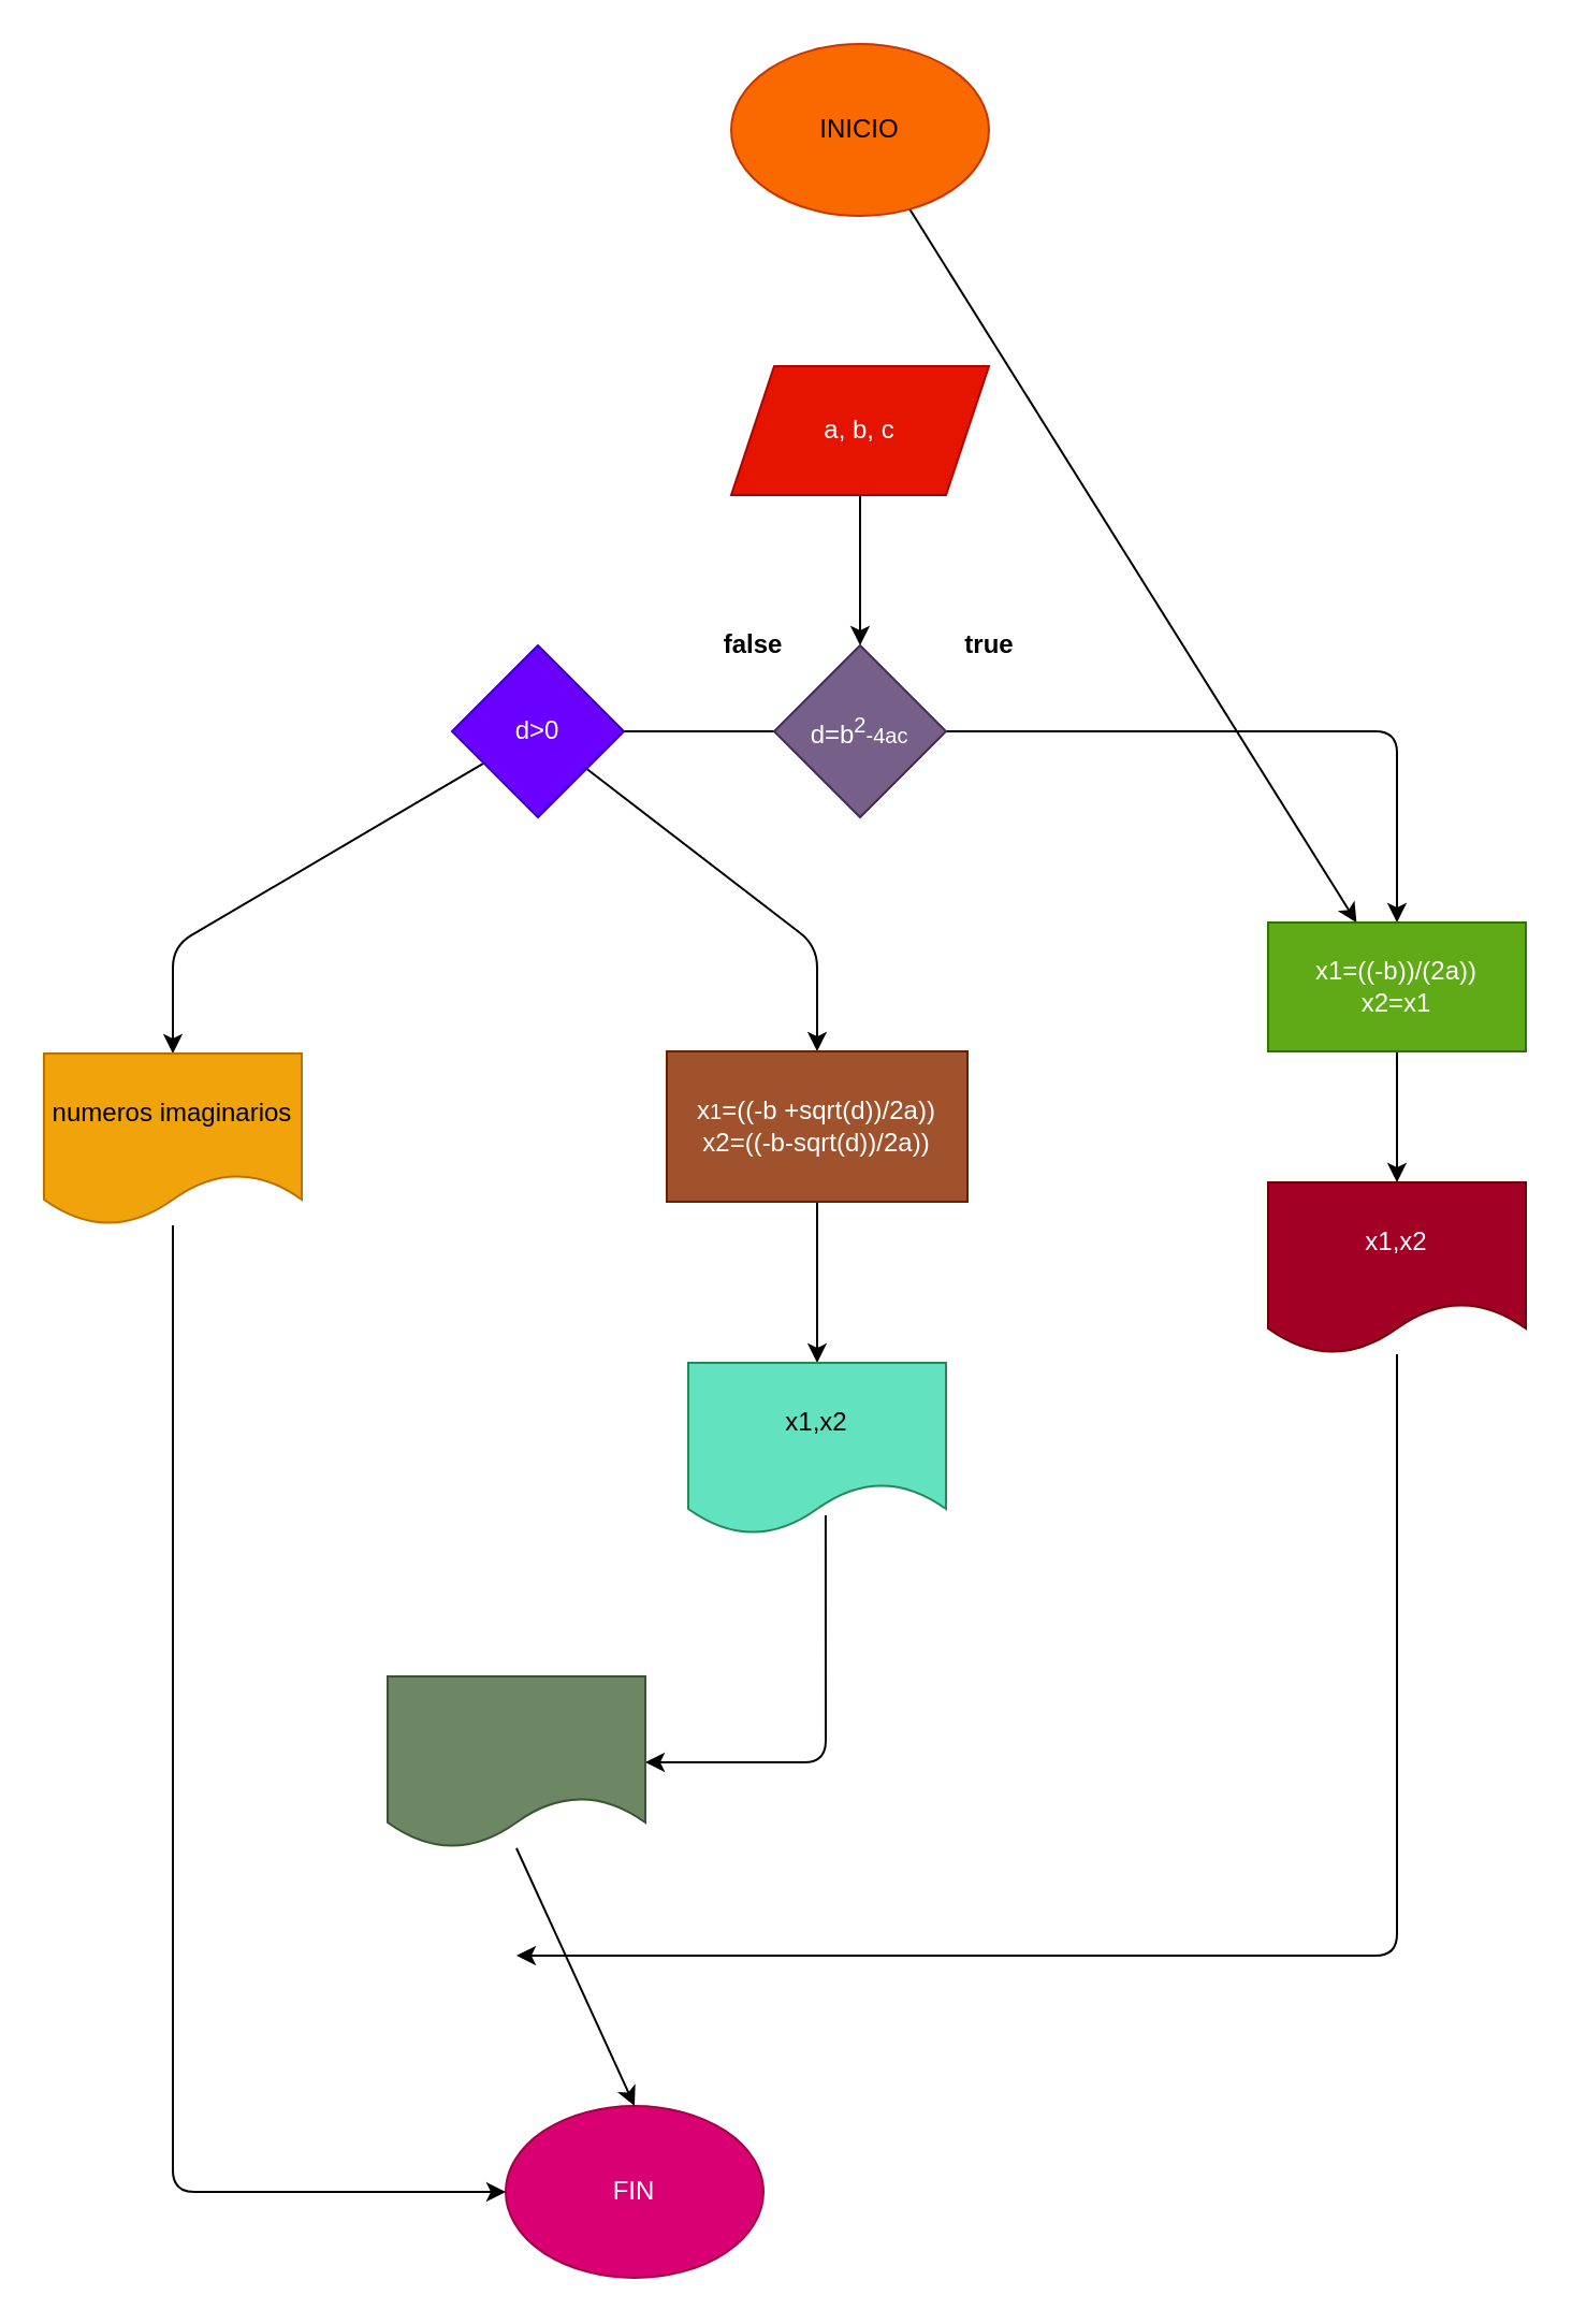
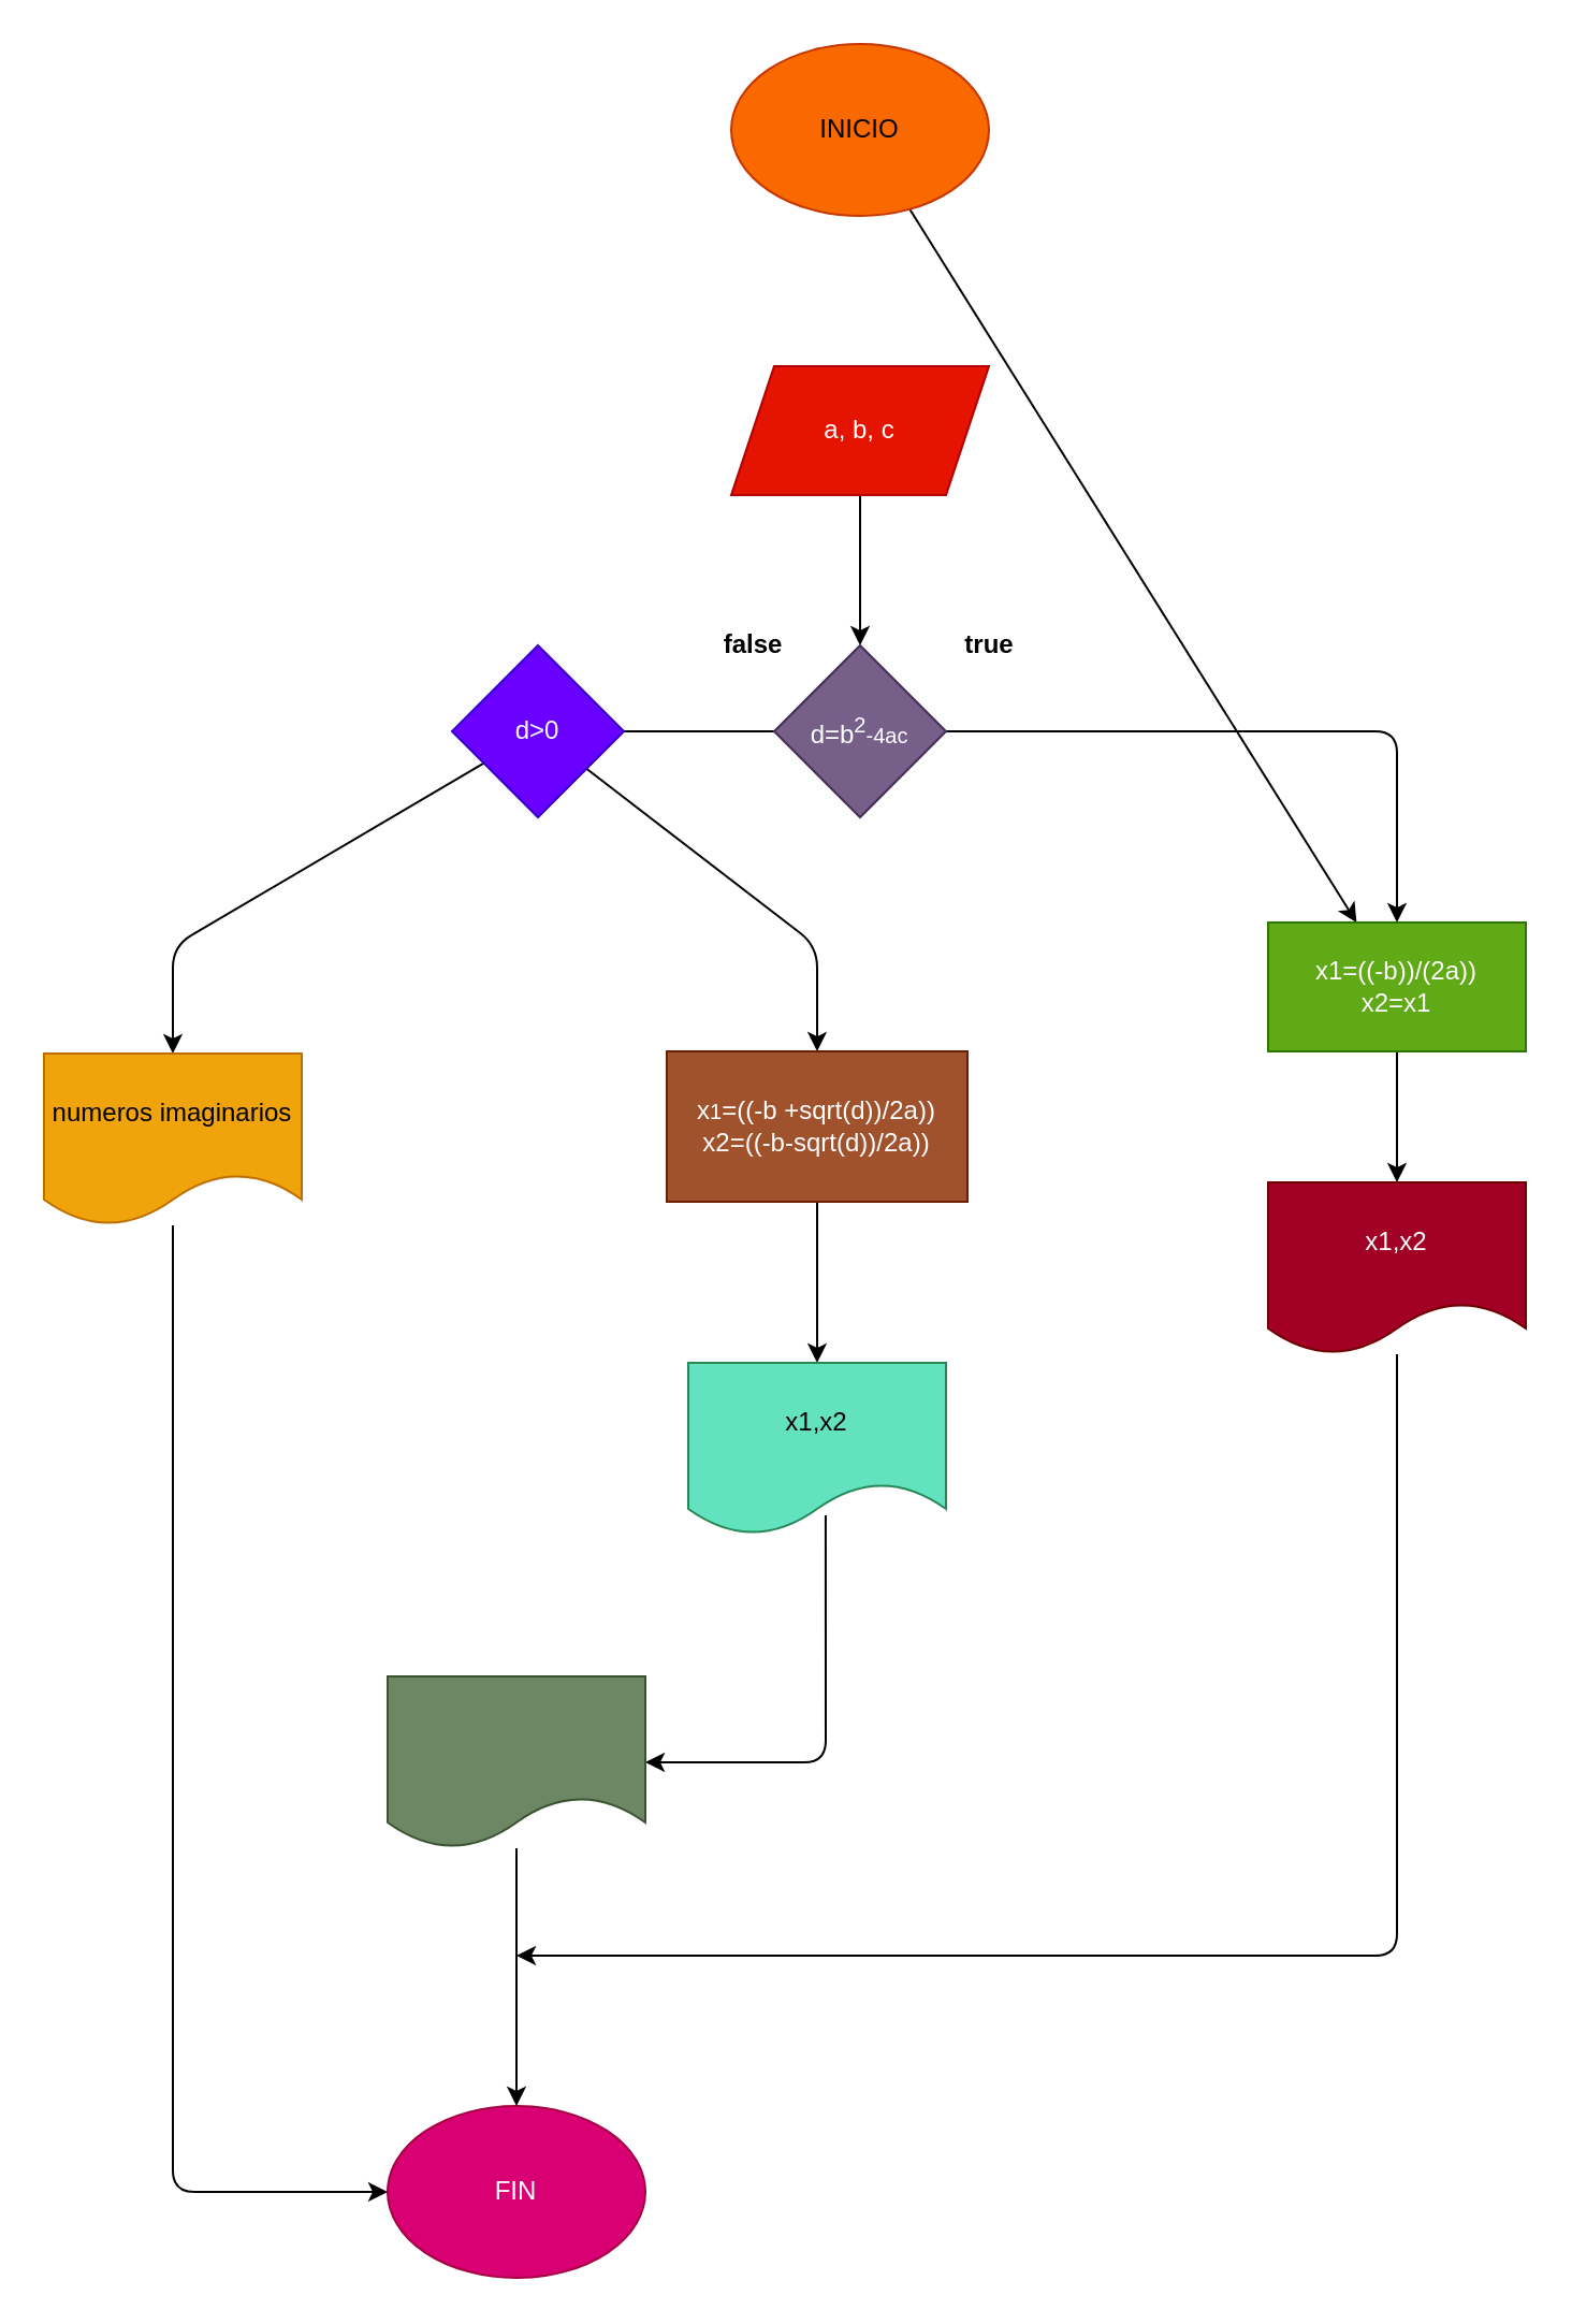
- <mxCell id="19" value="FIN" style="ellipse;whiteSpace=wrap;html=1;strokeColor=#A50040;fontColor=#ffffff;fillColor=#d80073;" parent="1" vertex="1"><mxGeometry x="235" y="980" width="120" height="80" as="geometry" /></mxCell>
+ <mxCell id="19" value="FIN" style="ellipse;whiteSpace=wrap;html=1;strokeColor=#A50040;fontColor=#ffffff;fillColor=#d80073;" parent="1" vertex="1"><mxGeometry x="180" y="980" width="120" height="80" as="geometry" /></mxCell>
